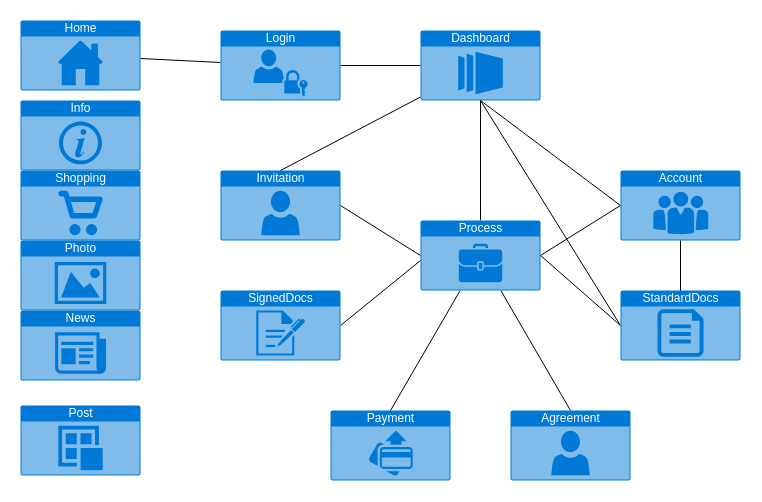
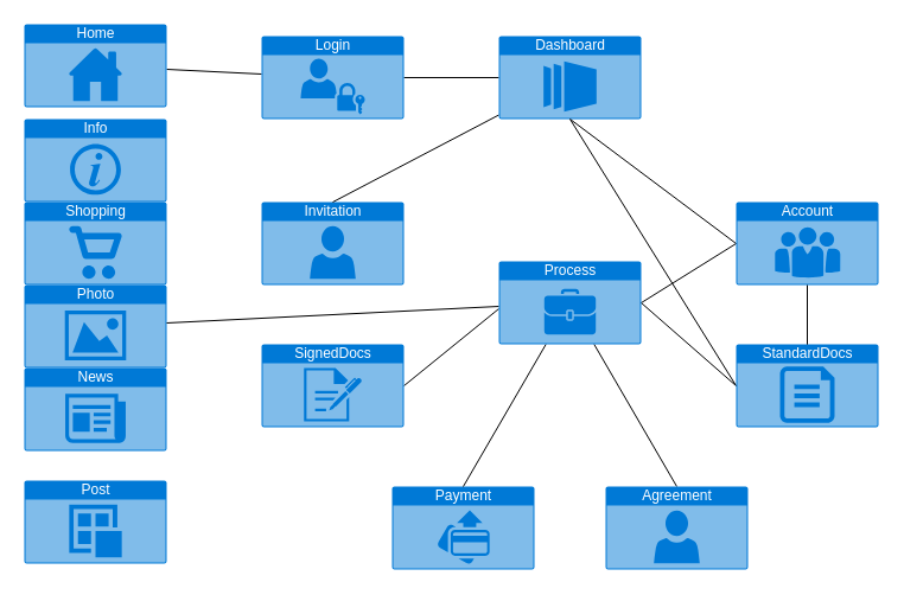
- <mxCell id="28" value="" style="edgeStyle=none;html=1;endArrow=none;endFill=0;" parent="1" source="30" target="19" edge="1"><mxGeometry relative="1" as="geometry" /></mxCell>
+ <mxCell id="28" value="" style="edgeStyle=none;html=1;endArrow=none;endFill=0;" parent="1" source="30" target="27" edge="1"><mxGeometry relative="1" as="geometry" /></mxCell>
- <mxCell id="8" value="" style="edgeStyle=none;html=1;endArrow=none;endFill=0;exitX=1;exitY=0.5;exitDx=0;exitDy=0;exitPerimeter=0;entryX=0;entryY=0.5;entryDx=0;entryDy=0;entryPerimeter=0;" parent="1" source="9" target="30" edge="1"><mxGeometry relative="1" as="geometry" /></mxCell>
